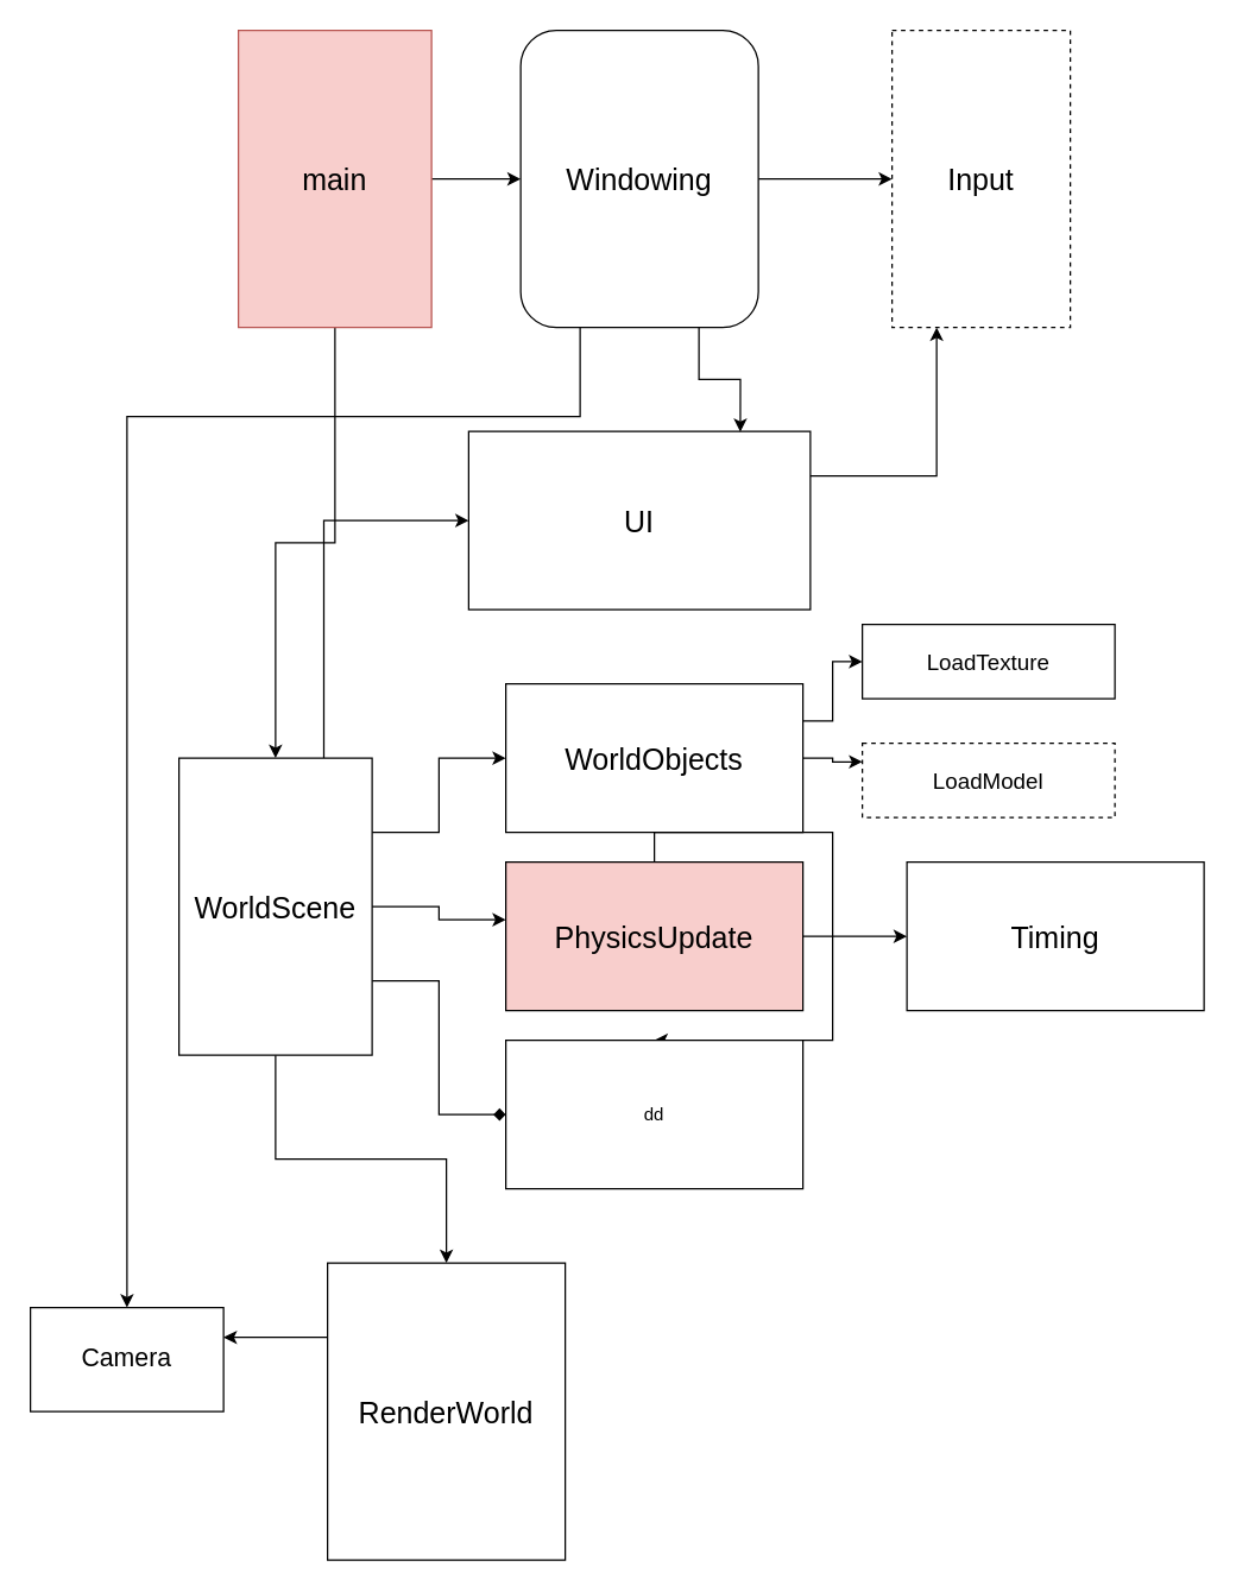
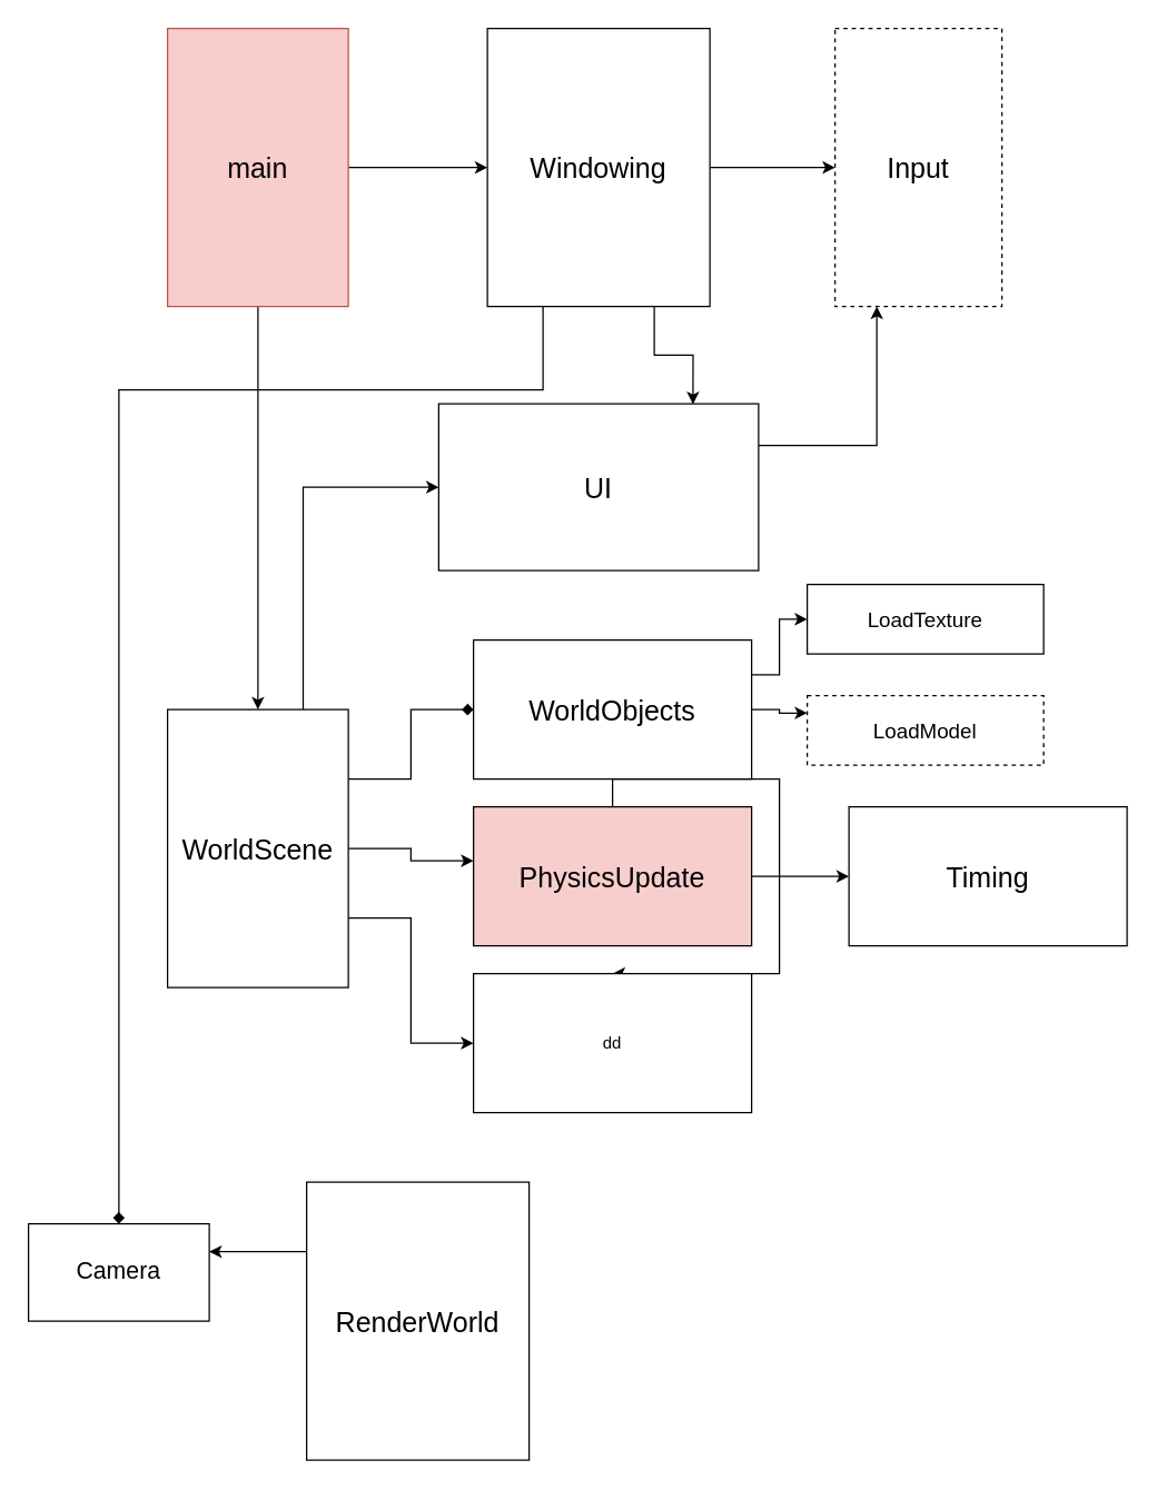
- <mxCell id="4" value="&lt;font style=&quot;font-size: 20px;&quot;&gt;main&lt;/font&gt;" style="rounded=0;whiteSpace=wrap;html=1;fillColor=#f8cecc;strokeColor=#b85450;" vertex="1" parent="1"><mxGeometry x="160" y="20" width="130" height="200" as="geometry" /></mxCell>
+ <mxCell id="4" value="&lt;font style=&quot;font-size: 20px;&quot;&gt;main&lt;/font&gt;" style="rounded=0;whiteSpace=wrap;html=1;fillColor=#f8cecc;strokeColor=#b85450;" vertex="1" parent="1"><mxGeometry x="120" y="20" width="130" height="200" as="geometry" /></mxCell>
- <mxCell id="7" value="&lt;font style=&quot;font-size: 20px;&quot;&gt;Windowing&lt;/font&gt;" style="whiteSpace=wrap;html=1;rounded=1;" vertex="1" parent="1"><mxGeometry x="350" y="20" width="160" height="200" as="geometry" /></mxCell>
+ <mxCell id="7" value="&lt;font style=&quot;font-size: 20px;&quot;&gt;Windowing&lt;/font&gt;" style="rounded=0;whiteSpace=wrap;html=1;" vertex="1" parent="1"><mxGeometry x="350" y="20" width="160" height="200" as="geometry" /></mxCell>
- <mxCell id="10" style="edgeStyle=orthogonalEdgeStyle;rounded=0;orthogonalLoop=1;jettySize=auto;html=1;exitX=1;exitY=0.25;exitDx=0;exitDy=0;entryX=0;entryY=0.5;entryDx=0;entryDy=0;" edge="1" parent="1" source="13" target="17"><mxGeometry relative="1" as="geometry" /></mxCell>
+ <mxCell id="10" style="edgeStyle=orthogonalEdgeStyle;rounded=0;orthogonalLoop=1;jettySize=auto;html=1;exitX=1;exitY=0.25;exitDx=0;exitDy=0;entryX=0;entryY=0.5;entryDx=0;entryDy=0;endArrow=diamond;" edge="1" parent="1" source="13" target="17"><mxGeometry relative="1" as="geometry" /></mxCell>
- <mxCell id="12" style="edgeStyle=orthogonalEdgeStyle;rounded=0;orthogonalLoop=1;jettySize=auto;html=1;exitX=1;exitY=0.75;exitDx=0;exitDy=0;entryX=0;entryY=0.5;entryDx=0;entryDy=0;endArrow=diamond;" edge="1" parent="1" source="13" target="21"><mxGeometry relative="1" as="geometry" /></mxCell>
+ <mxCell id="12" style="edgeStyle=orthogonalEdgeStyle;rounded=0;orthogonalLoop=1;jettySize=auto;html=1;exitX=1;exitY=0.75;exitDx=0;exitDy=0;entryX=0;entryY=0.5;entryDx=0;entryDy=0;" edge="1" parent="1" source="13" target="21"><mxGeometry relative="1" as="geometry" /></mxCell>
- <mxCell id="9" style="edgeStyle=orthogonalEdgeStyle;rounded=0;orthogonalLoop=1;jettySize=auto;html=1;entryX=0.5;entryY=0;entryDx=0;entryDy=0;" edge="1" parent="1" source="13" target="14"><mxGeometry relative="1" as="geometry" /></mxCell>
- <mxCell id="6" style="edgeStyle=orthogonalEdgeStyle;rounded=0;orthogonalLoop=1;jettySize=auto;html=1;exitX=0.25;exitY=1;exitDx=0;exitDy=0;entryX=0.5;entryY=0;entryDx=0;entryDy=0;" edge="1" parent="1" source="7" target="29"><mxGeometry relative="1" as="geometry"><Array as="points"><mxPoint x="390" y="280" /><mxPoint x="85" y="280" /></Array></mxGeometry></mxCell>
+ <mxCell id="6" style="edgeStyle=orthogonalEdgeStyle;rounded=0;orthogonalLoop=1;jettySize=auto;html=1;exitX=0.25;exitY=1;exitDx=0;exitDy=0;entryX=0.5;entryY=0;entryDx=0;entryDy=0;endArrow=diamond;" edge="1" parent="1" source="7" target="29"><mxGeometry relative="1" as="geometry"><Array as="points"><mxPoint x="390" y="280" /><mxPoint x="85" y="280" /></Array></mxGeometry></mxCell>
